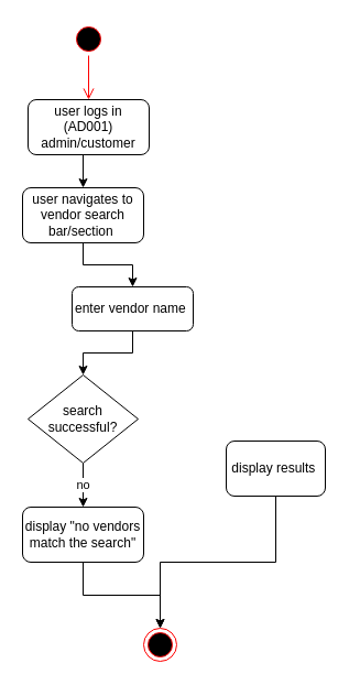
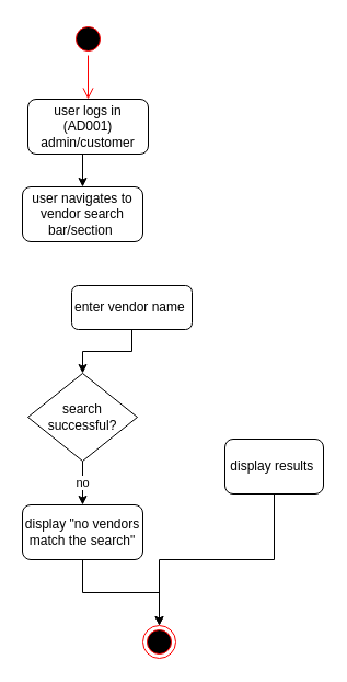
- <mxCell id="8" style="edgeStyle=orthogonalEdgeStyle;rounded=0;orthogonalLoop=1;jettySize=auto;html=1;exitX=0.5;exitY=1;exitDx=0;exitDy=0;" edge="1" parent="1" source="9" target="7"><mxGeometry relative="1" as="geometry" /></mxCell>
